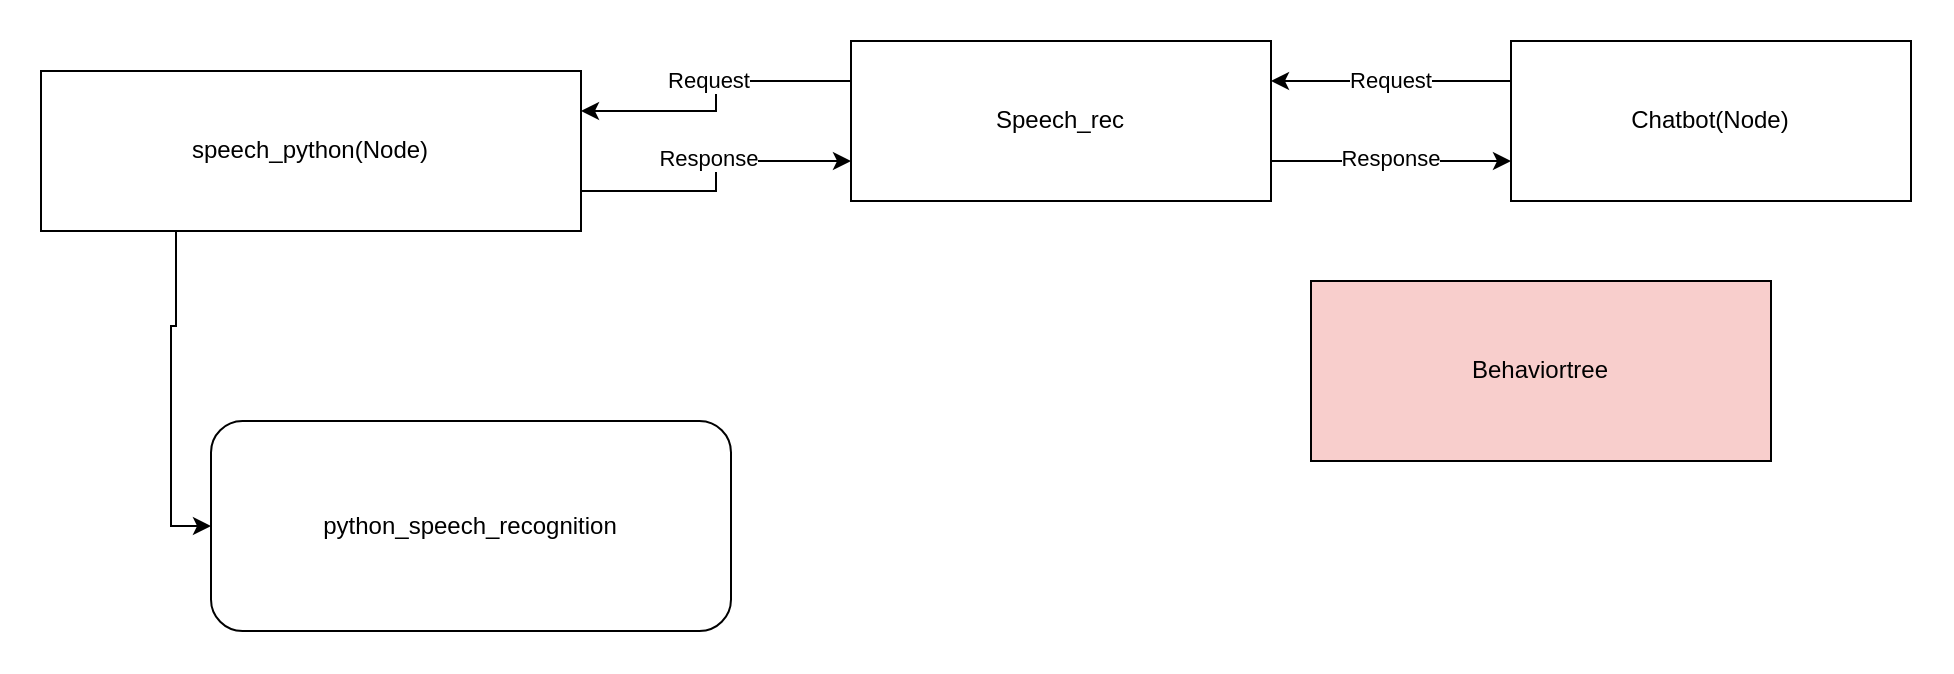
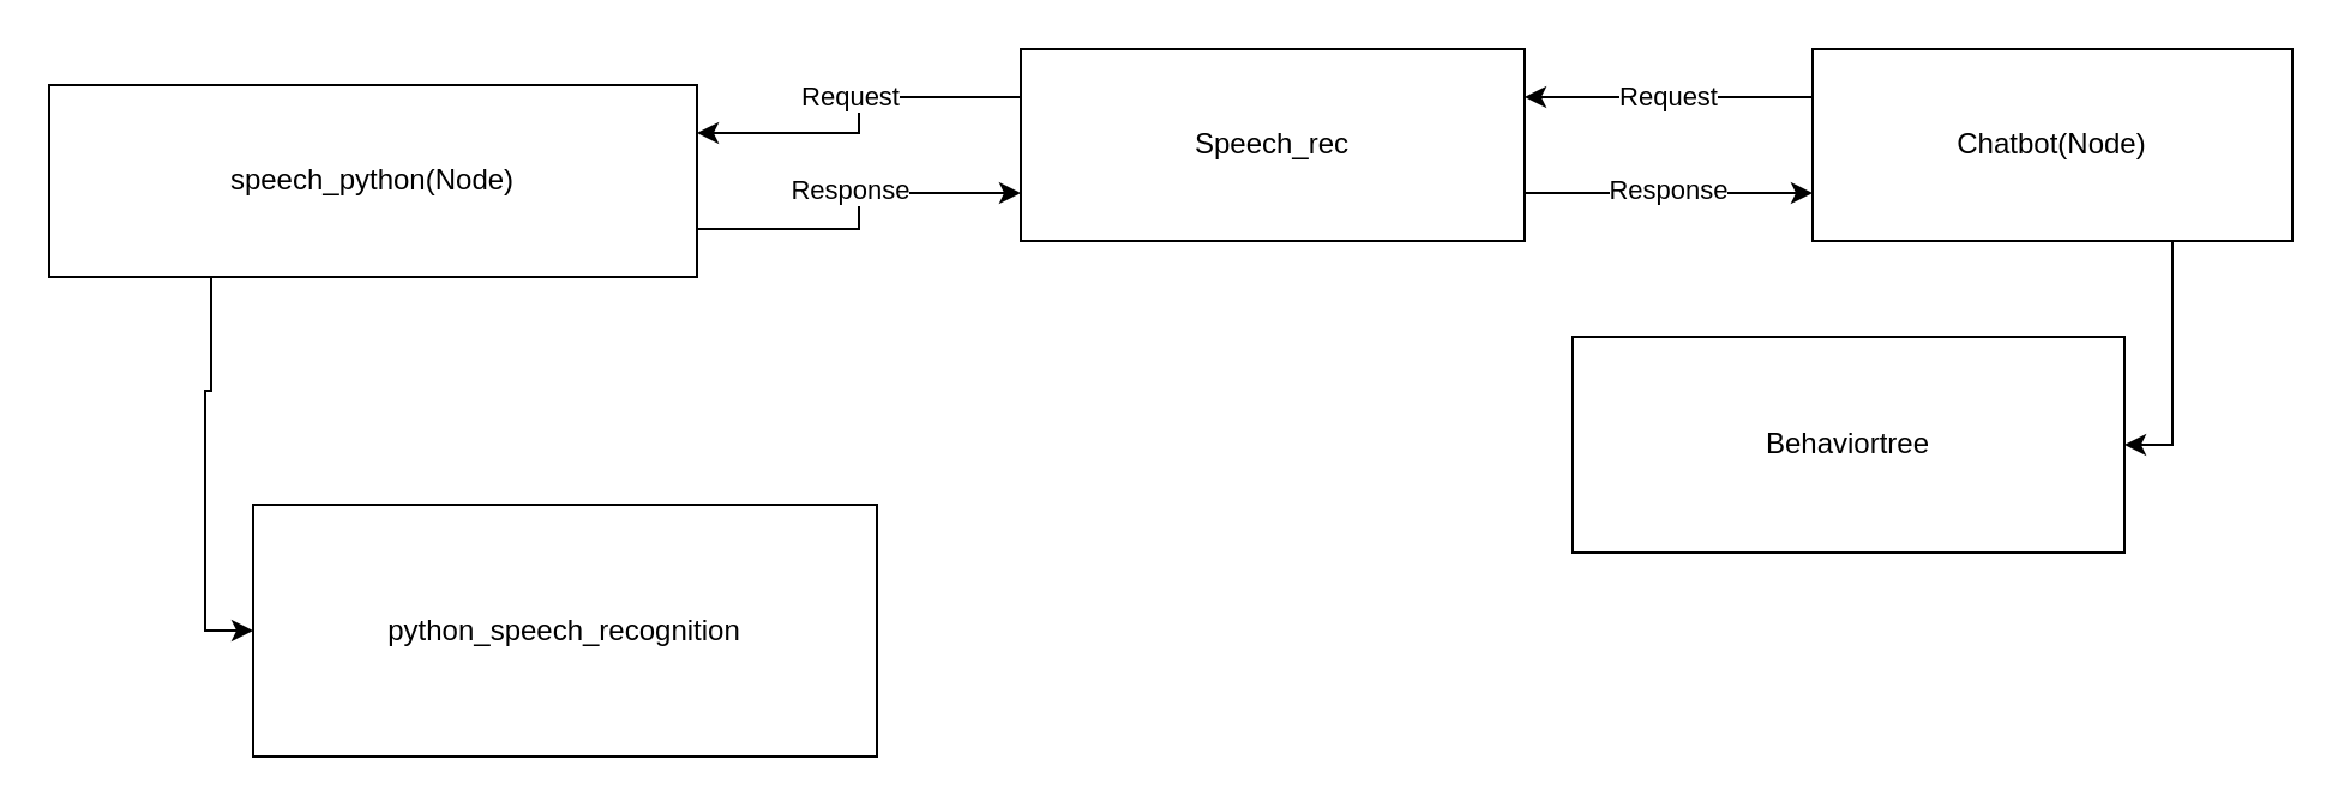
+ <mxCell id="6" style="edgeStyle=orthogonalEdgeStyle;rounded=0;orthogonalLoop=1;jettySize=auto;html=1;exitX=0.75;exitY=1;exitDx=0;exitDy=0;entryX=1;entryY=0.5;entryDx=0;entryDy=0;" parent="1" source="8" target="9" edge="1"><mxGeometry relative="1" as="geometry" /></mxCell>
- <mxCell id="9" value="Behaviortree" style="rounded=0;whiteSpace=wrap;html=1;fillColor=#f8cecc;" parent="1" vertex="1"><mxGeometry x="655" y="140" width="230" height="90" as="geometry" /></mxCell>
+ <mxCell id="9" value="Behaviortree" style="rounded=0;whiteSpace=wrap;html=1;" parent="1" vertex="1"><mxGeometry x="655" y="140" width="230" height="90" as="geometry" /></mxCell>
- <mxCell id="10" value="python_speech_recognition" style="whiteSpace=wrap;html=1;rounded=1;" parent="1" vertex="1"><mxGeometry x="105" y="210" width="260" height="105" as="geometry" /></mxCell>
+ <mxCell id="10" value="python_speech_recognition" style="rounded=0;whiteSpace=wrap;html=1;" parent="1" vertex="1"><mxGeometry x="105" y="210" width="260" height="105" as="geometry" /></mxCell>
